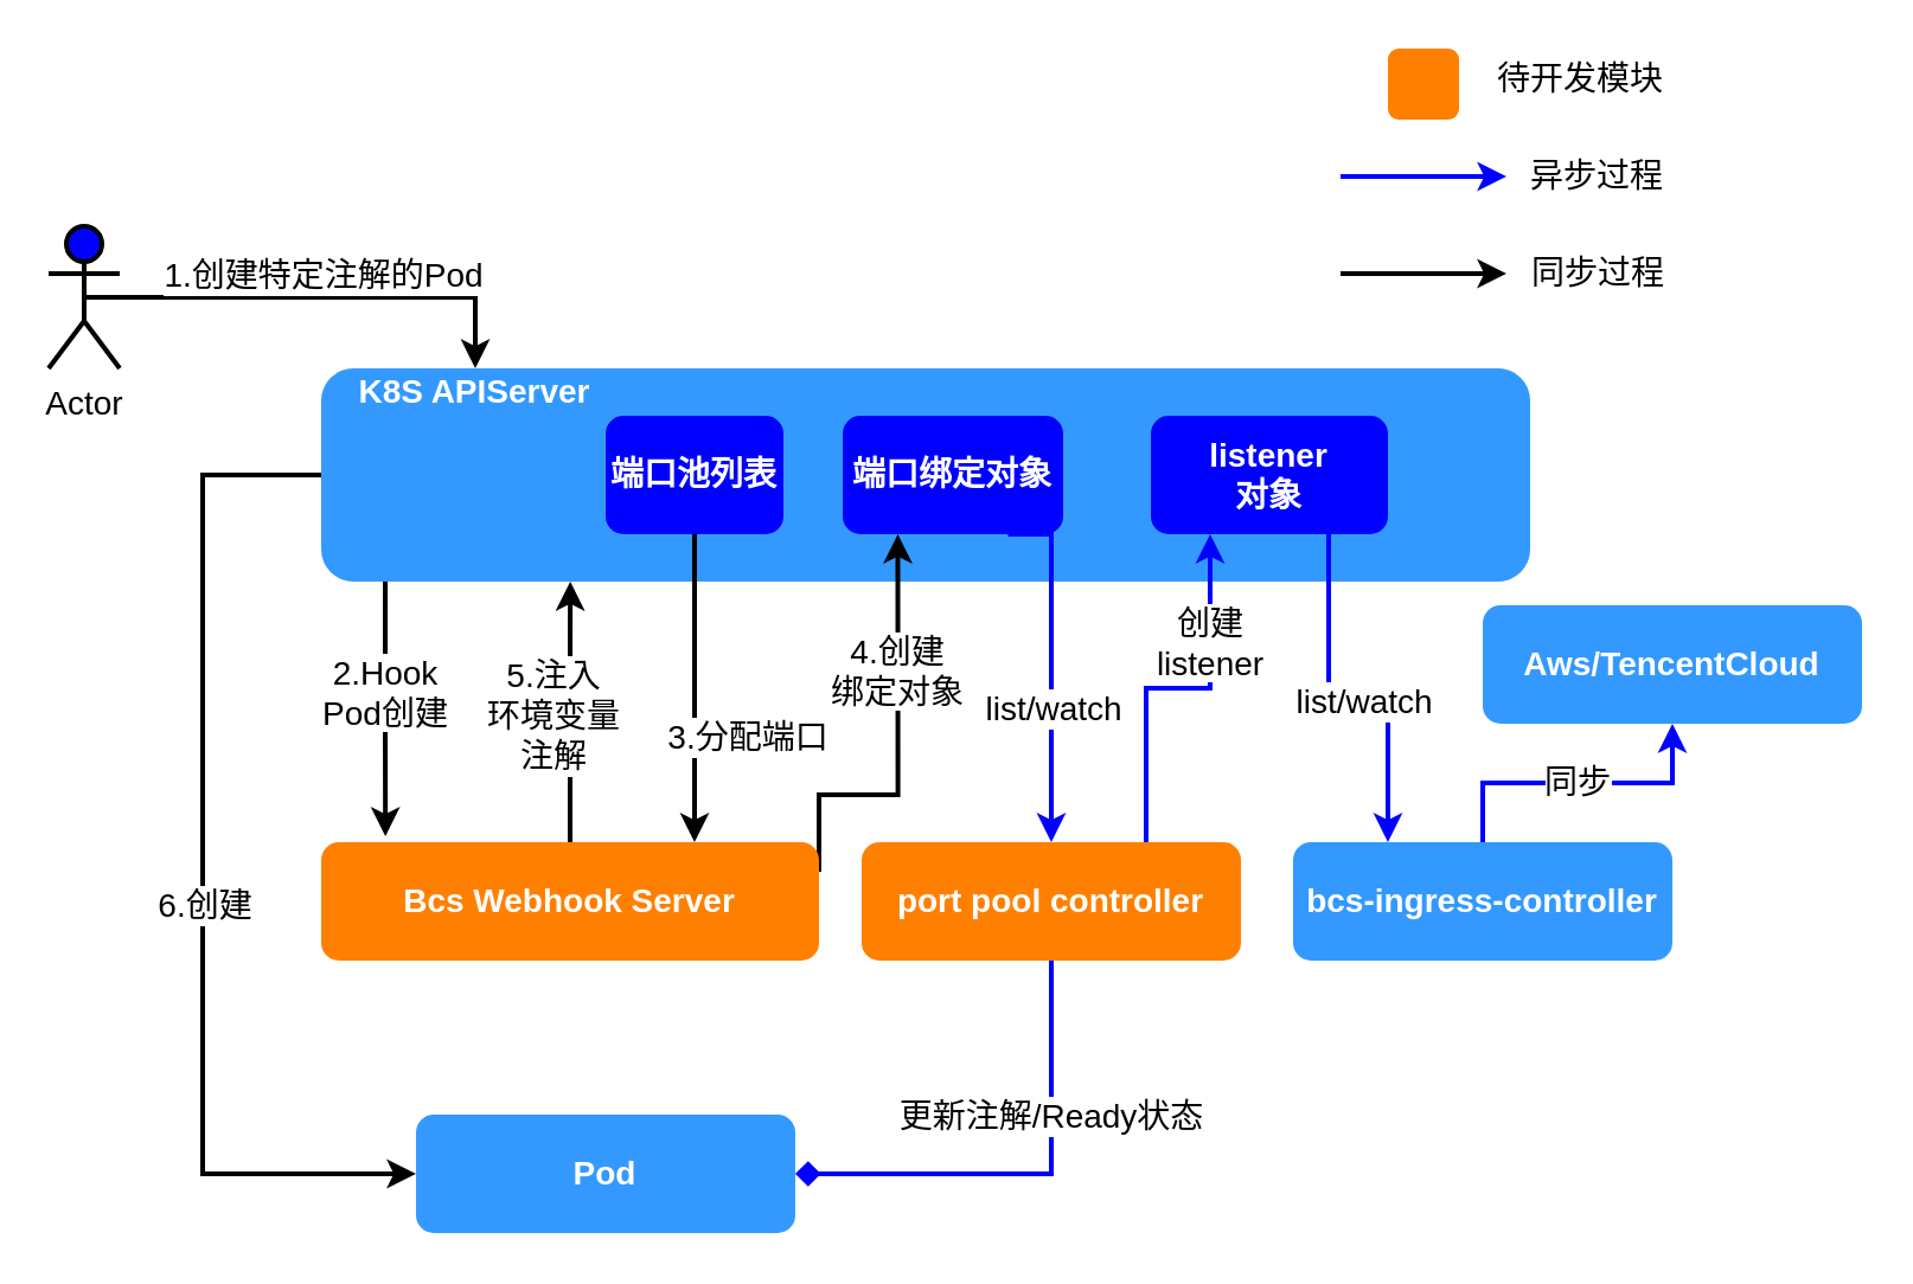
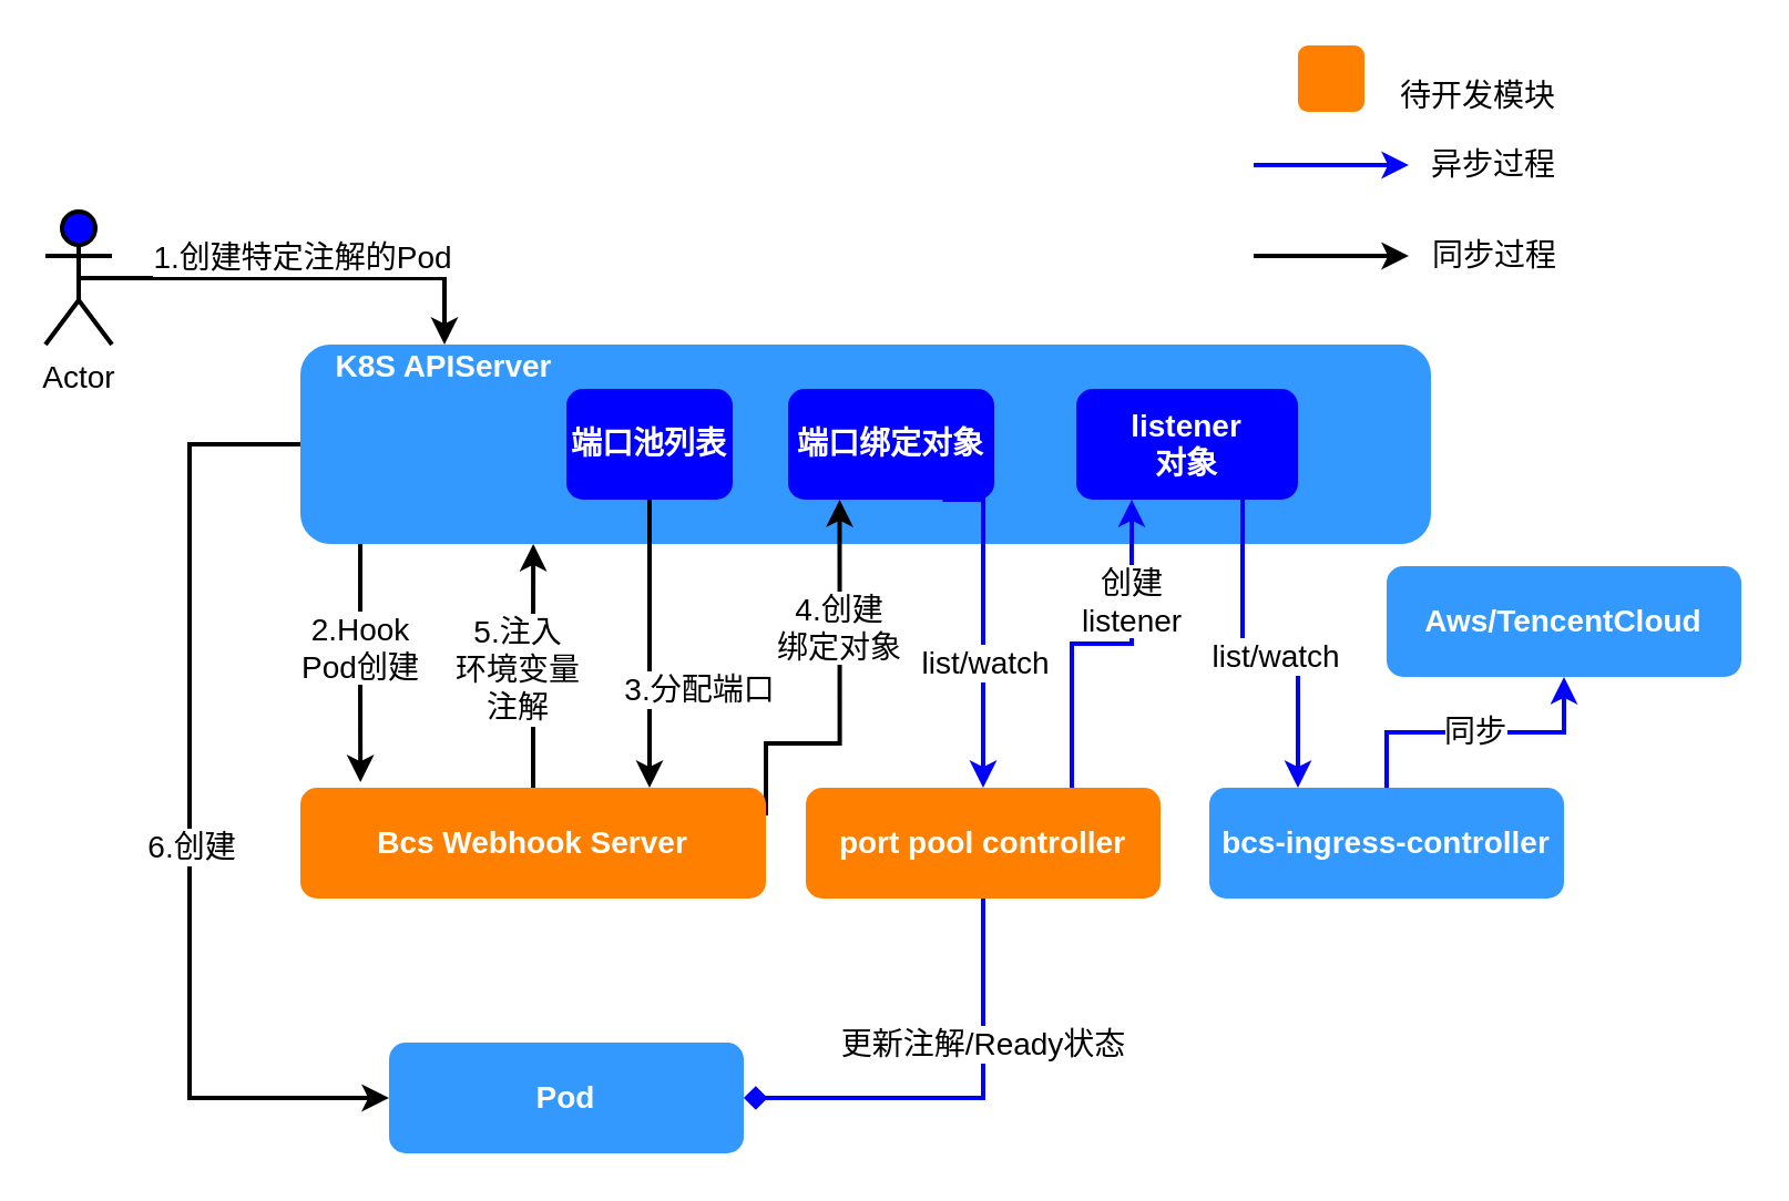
- <mxCell id="37" value="待开发模块" style="text;html=1;strokeColor=none;fillColor=none;align=center;verticalAlign=middle;whiteSpace=wrap;rounded=0;fontSize=14;fontColor=#000000;" vertex="1" parent="1"><mxGeometry x="628" y="23" width="77" height="20" as="geometry" /></mxCell>
+ <mxCell id="37" value="待开发模块" style="text;html=1;strokeColor=none;fillColor=none;align=center;verticalAlign=middle;whiteSpace=wrap;rounded=0;fontSize=14;fontColor=#000000;" vertex="1" parent="1"><mxGeometry x="628" y="33" width="77" height="20" as="geometry" /></mxCell>
